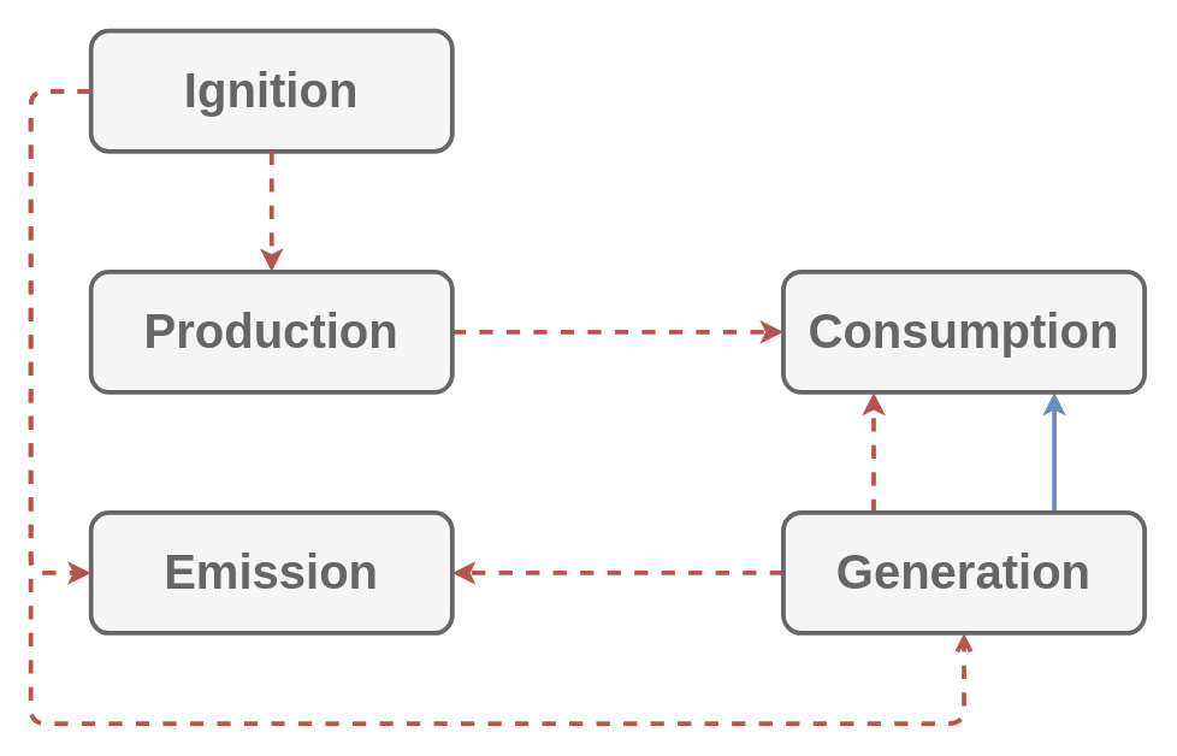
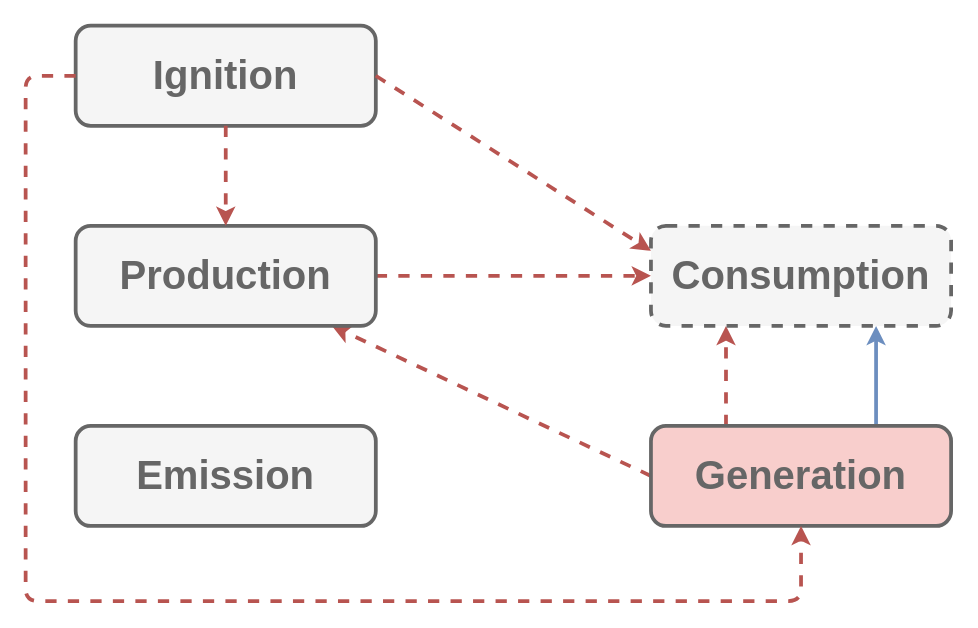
+ <mxCell id="12" value="" style="endArrow=classic;html=1;exitX=1;exitY=0.5;exitDx=0;exitDy=0;entryX=0;entryY=0.25;entryDx=0;entryDy=0;fillColor=#f8cecc;strokeColor=#b85450;strokeWidth=3;dashed=1;" parent="1" source="10" target="7" edge="1"><mxGeometry width="50" height="50" relative="1" as="geometry"><mxPoint x="180" y="280" as="sourcePoint" /><mxPoint x="180" y="360" as="targetPoint" /></mxGeometry></mxCell>
- <mxCell id="7" value="&lt;font style=&quot;font-size: 32px&quot; color=&quot;#666666&quot;&gt;&lt;b&gt;Consumption&lt;/b&gt;&lt;/font&gt;" style="rounded=1;whiteSpace=wrap;html=1;fillColor=#f5f5f5;strokeColor=#666666;strokeWidth=3;fontColor=#333333;" parent="1" vertex="1"><mxGeometry x="520" y="180" width="240" height="80" as="geometry" /></mxCell>
+ <mxCell id="7" value="&lt;font style=&quot;font-size: 32px&quot; color=&quot;#666666&quot;&gt;&lt;b&gt;Consumption&lt;/b&gt;&lt;/font&gt;" style="rounded=1;whiteSpace=wrap;html=1;fillColor=#f5f5f5;strokeColor=#666666;strokeWidth=3;fontColor=#333333;dashed=1;" parent="1" vertex="1"><mxGeometry x="520" y="180" width="240" height="80" as="geometry" /></mxCell>
- <mxCell id="13" value="" style="endArrow=classic;html=1;exitX=0;exitY=0.5;exitDx=0;exitDy=0;entryX=0;entryY=0.5;entryDx=0;entryDy=0;fillColor=#f8cecc;strokeColor=#b85450;strokeWidth=3;dashed=1;edgeStyle=orthogonalEdgeStyle;" parent="1" source="10" target="8" edge="1"><mxGeometry width="50" height="50" relative="1" as="geometry"><mxPoint x="190" y="290" as="sourcePoint" /><mxPoint x="190" y="370" as="targetPoint" /><Array as="points"><mxPoint x="20" y="60" /><mxPoint x="20" y="380" /></Array></mxGeometry></mxCell>
- <mxCell id="4" value="" style="endArrow=classic;html=1;exitX=0;exitY=0.5;exitDx=0;exitDy=0;entryX=1;entryY=0.5;entryDx=0;entryDy=0;fillColor=#f8cecc;strokeColor=#b85450;strokeWidth=3;dashed=1;" parent="1" source="9" target="8" edge="1"><mxGeometry width="50" height="50" relative="1" as="geometry"><mxPoint x="420" y="320" as="sourcePoint" /><mxPoint x="420" y="400" as="targetPoint" /></mxGeometry></mxCell>
+ <mxCell id="4" value="" style="endArrow=classic;html=1;exitX=0;exitY=0.5;exitDx=0;exitDy=0;fillColor=#f8cecc;strokeColor=#b85450;strokeWidth=3;dashed=1;" parent="1" source="9" target="6" edge="1"><mxGeometry width="50" height="50" relative="1" as="geometry"><mxPoint x="420" y="320" as="sourcePoint" /><mxPoint x="420" y="400" as="targetPoint" /></mxGeometry></mxCell>
- <mxCell id="9" value="&lt;font style=&quot;font-size: 32px&quot; color=&quot;#666666&quot;&gt;&lt;b&gt;Generation&lt;/b&gt;&lt;/font&gt;" style="rounded=1;whiteSpace=wrap;html=1;fillColor=#f5f5f5;strokeColor=#666666;strokeWidth=3;fontColor=#333333;" parent="1" vertex="1"><mxGeometry x="520" y="340" width="240" height="80" as="geometry" /></mxCell>
+ <mxCell id="9" value="&lt;font style=&quot;font-size: 32px&quot; color=&quot;#666666&quot;&gt;&lt;b&gt;Generation&lt;/b&gt;&lt;/font&gt;" style="rounded=1;whiteSpace=wrap;html=1;fillColor=#f8cecc;strokeColor=#666666;strokeWidth=3;fontColor=#333333;" parent="1" vertex="1"><mxGeometry x="520" y="340" width="240" height="80" as="geometry" /></mxCell>
- <mxCell id="14" value="" style="endArrow=open;html=1;exitX=0;exitY=0.5;exitDx=0;exitDy=0;fillColor=#f8cecc;strokeColor=#b85450;strokeWidth=3;dashed=1;edgeStyle=orthogonalEdgeStyle;entryX=0.5;entryY=1;entryDx=0;entryDy=0;" parent="1" source="10" target="9" edge="1"><mxGeometry width="50" height="50" relative="1" as="geometry"><mxPoint x="50" y="70" as="sourcePoint" /><mxPoint x="50" y="460" as="targetPoint" /><Array as="points"><mxPoint x="20" y="60" /><mxPoint x="20" y="480" /><mxPoint x="640" y="480" /></Array></mxGeometry></mxCell>
+ <mxCell id="14" value="" style="endArrow=classic;html=1;exitX=0;exitY=0.5;exitDx=0;exitDy=0;fillColor=#f8cecc;strokeColor=#b85450;strokeWidth=3;dashed=1;edgeStyle=orthogonalEdgeStyle;entryX=0.5;entryY=1;entryDx=0;entryDy=0;" parent="1" source="10" target="9" edge="1"><mxGeometry width="50" height="50" relative="1" as="geometry"><mxPoint x="50" y="70" as="sourcePoint" /><mxPoint x="50" y="460" as="targetPoint" /><Array as="points"><mxPoint x="20" y="60" /><mxPoint x="20" y="480" /><mxPoint x="640" y="480" /></Array></mxGeometry></mxCell>
